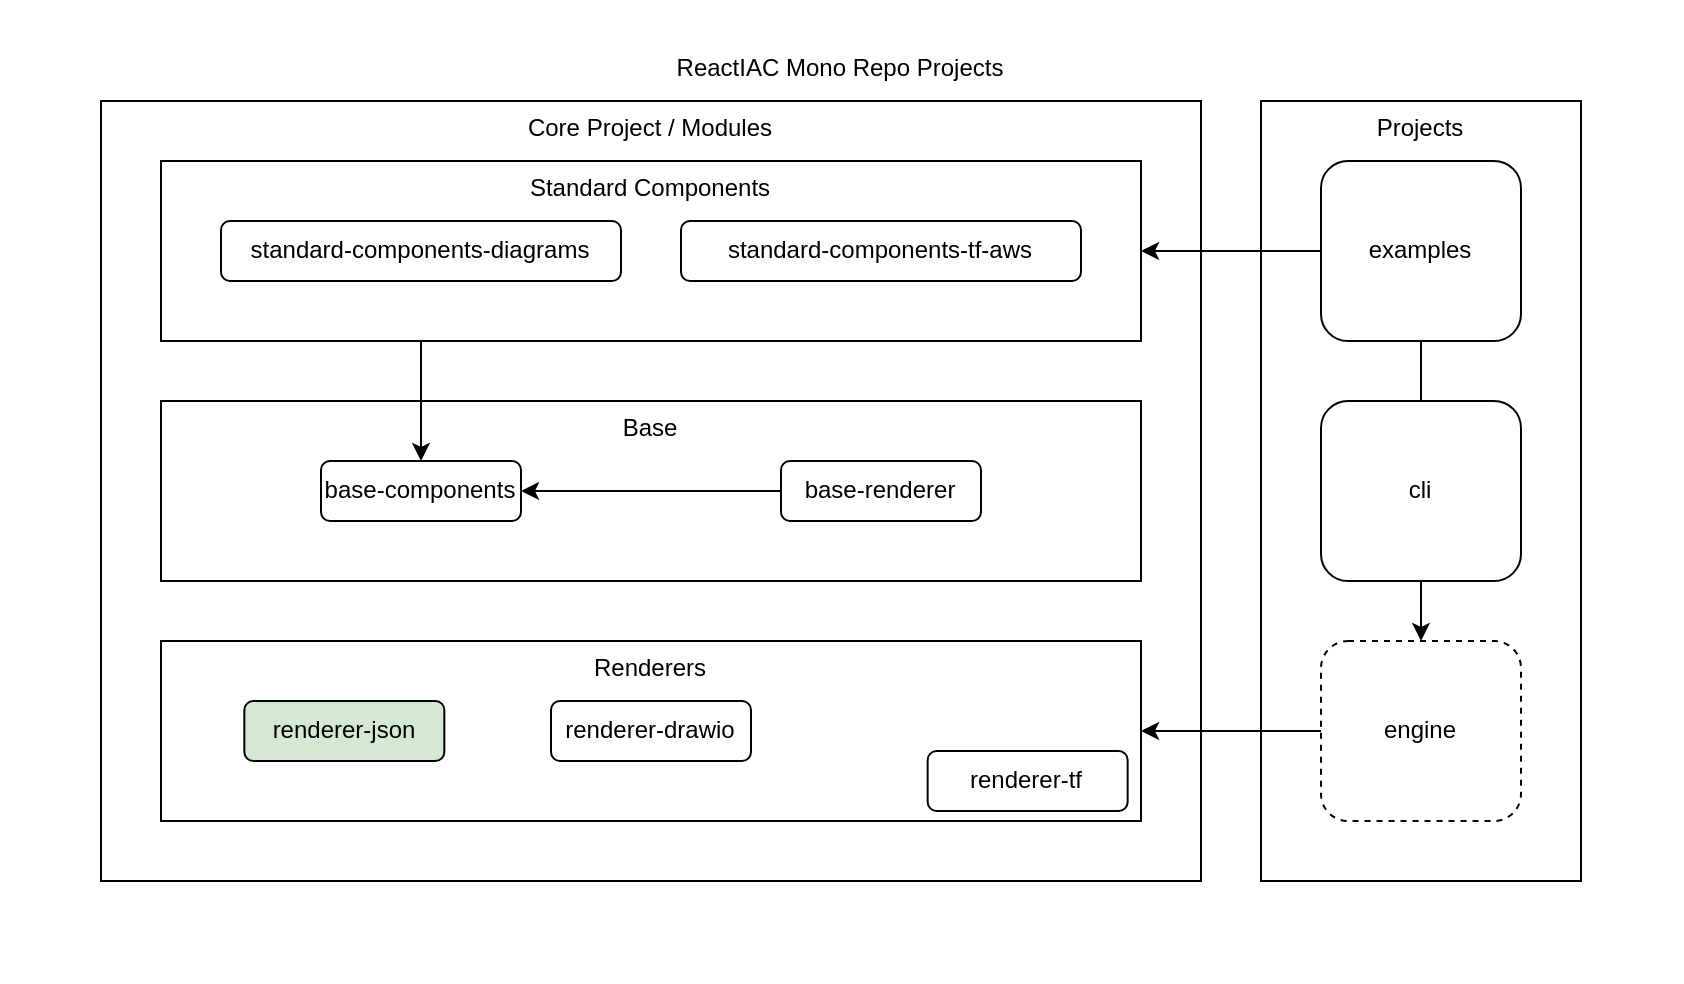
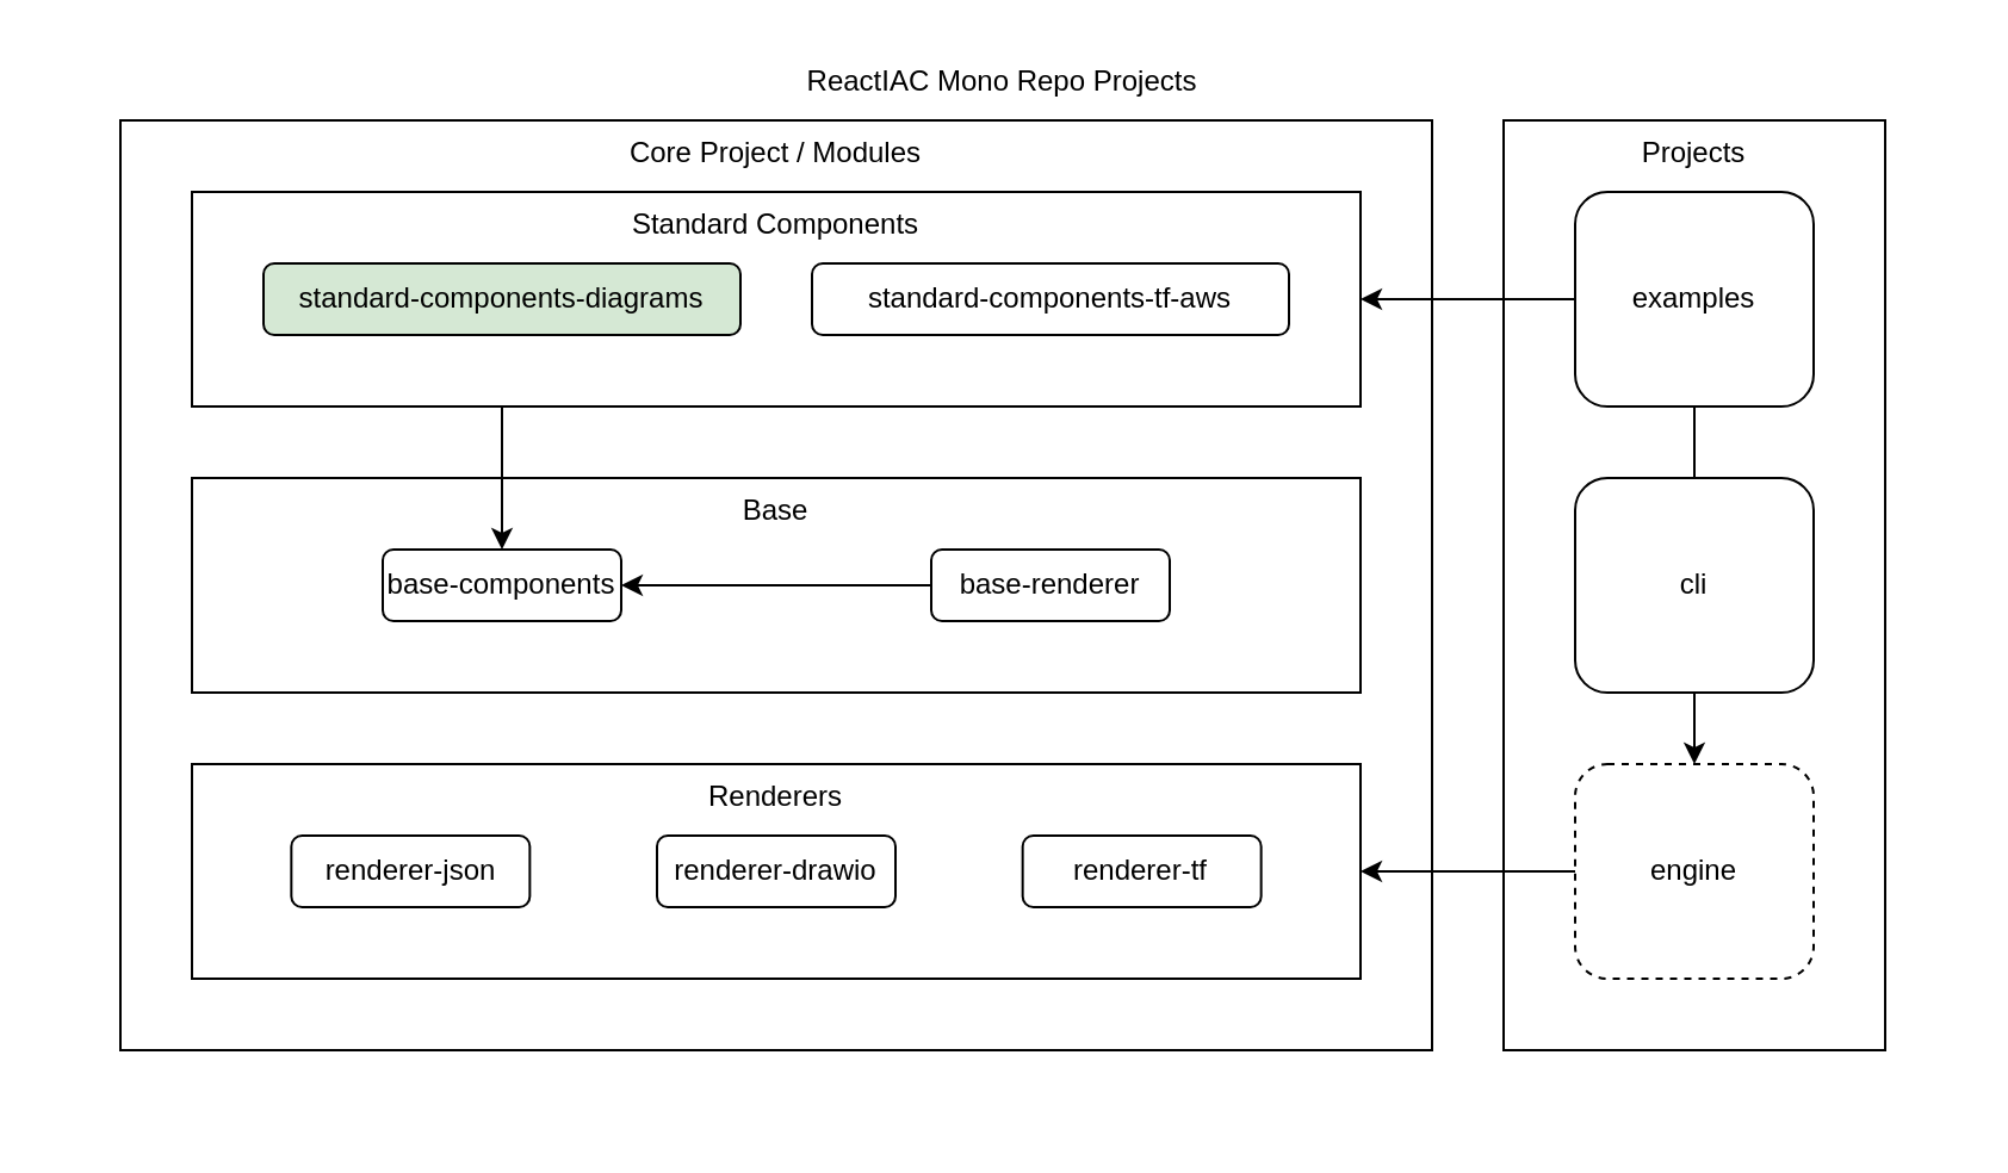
- <mxCell style="rounded=1;whiteSpace=wrap;verticalAlign=middle;align=center" id="5" parent="4" value="standard-components-diagrams" vertex="1"><mxGeometry width="200" height="30" as="geometry" x="30" y="30" /></mxCell>
+ <mxCell style="rounded=1;whiteSpace=wrap;verticalAlign=middle;align=center;fillColor=#d5e8d4;" id="5" parent="4" value="standard-components-diagrams" vertex="1"><mxGeometry width="200" height="30" as="geometry" x="30" y="30" /></mxCell>
- <mxCell style="rounded=1;whiteSpace=wrap;verticalAlign=middle;align=center;fillColor=#d5e8d4;" id="11" parent="10" value="renderer-json" vertex="1"><mxGeometry width="100" height="30" as="geometry" x="41.667" y="30" /></mxCell>
+ <mxCell style="rounded=1;whiteSpace=wrap;verticalAlign=middle;align=center" id="11" parent="10" value="renderer-json" vertex="1"><mxGeometry width="100" height="30" as="geometry" x="41.667" y="30" /></mxCell>
- <mxCell style="rounded=1;whiteSpace=wrap;verticalAlign=middle;align=center" id="13" parent="10" value="renderer-tf" vertex="1"><mxGeometry x="383.333" y="55" width="100" height="30" as="geometry" /></mxCell>
+ <mxCell style="rounded=1;whiteSpace=wrap;verticalAlign=middle;align=center" id="13" parent="10" value="renderer-tf" vertex="1"><mxGeometry width="100" height="30" as="geometry" x="348.333" y="30" /></mxCell>
